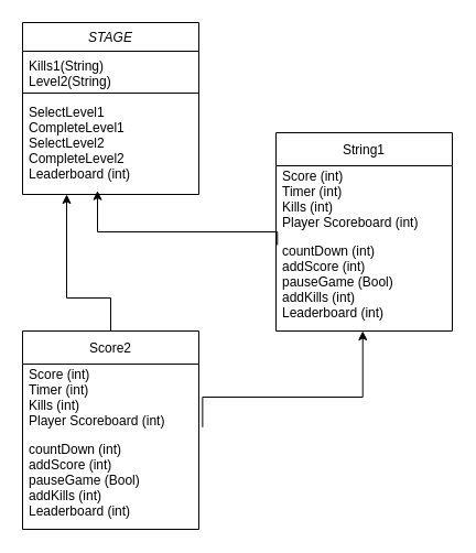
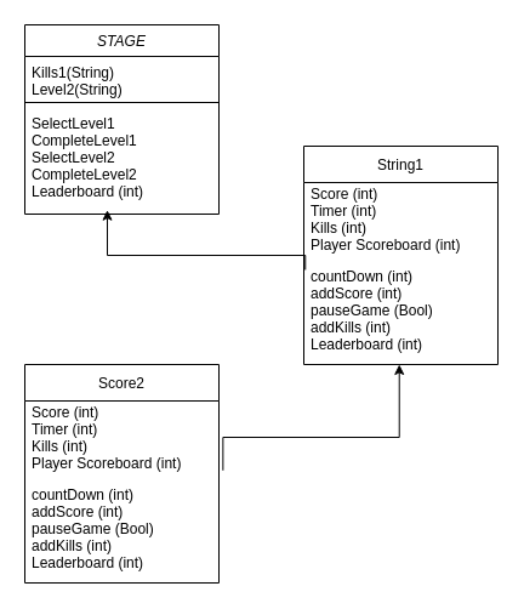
- <mxCell id="14" value="" style="edgeStyle=elbowEdgeStyle;elbow=vertical;endArrow=classic;html=1;rounded=0;entryX=0.25;entryY=1;entryDx=0;entryDy=0;exitX=0.5;exitY=0;exitDx=0;exitDy=0;" edge="1" parent="1" source="9" target="2"><mxGeometry width="50" height="50" relative="1" as="geometry"><mxPoint x="130" y="290" as="sourcePoint" /><mxPoint x="150" y="270" as="targetPoint" /><Array as="points"><mxPoint x="70" y="270" /></Array></mxGeometry></mxCell>
